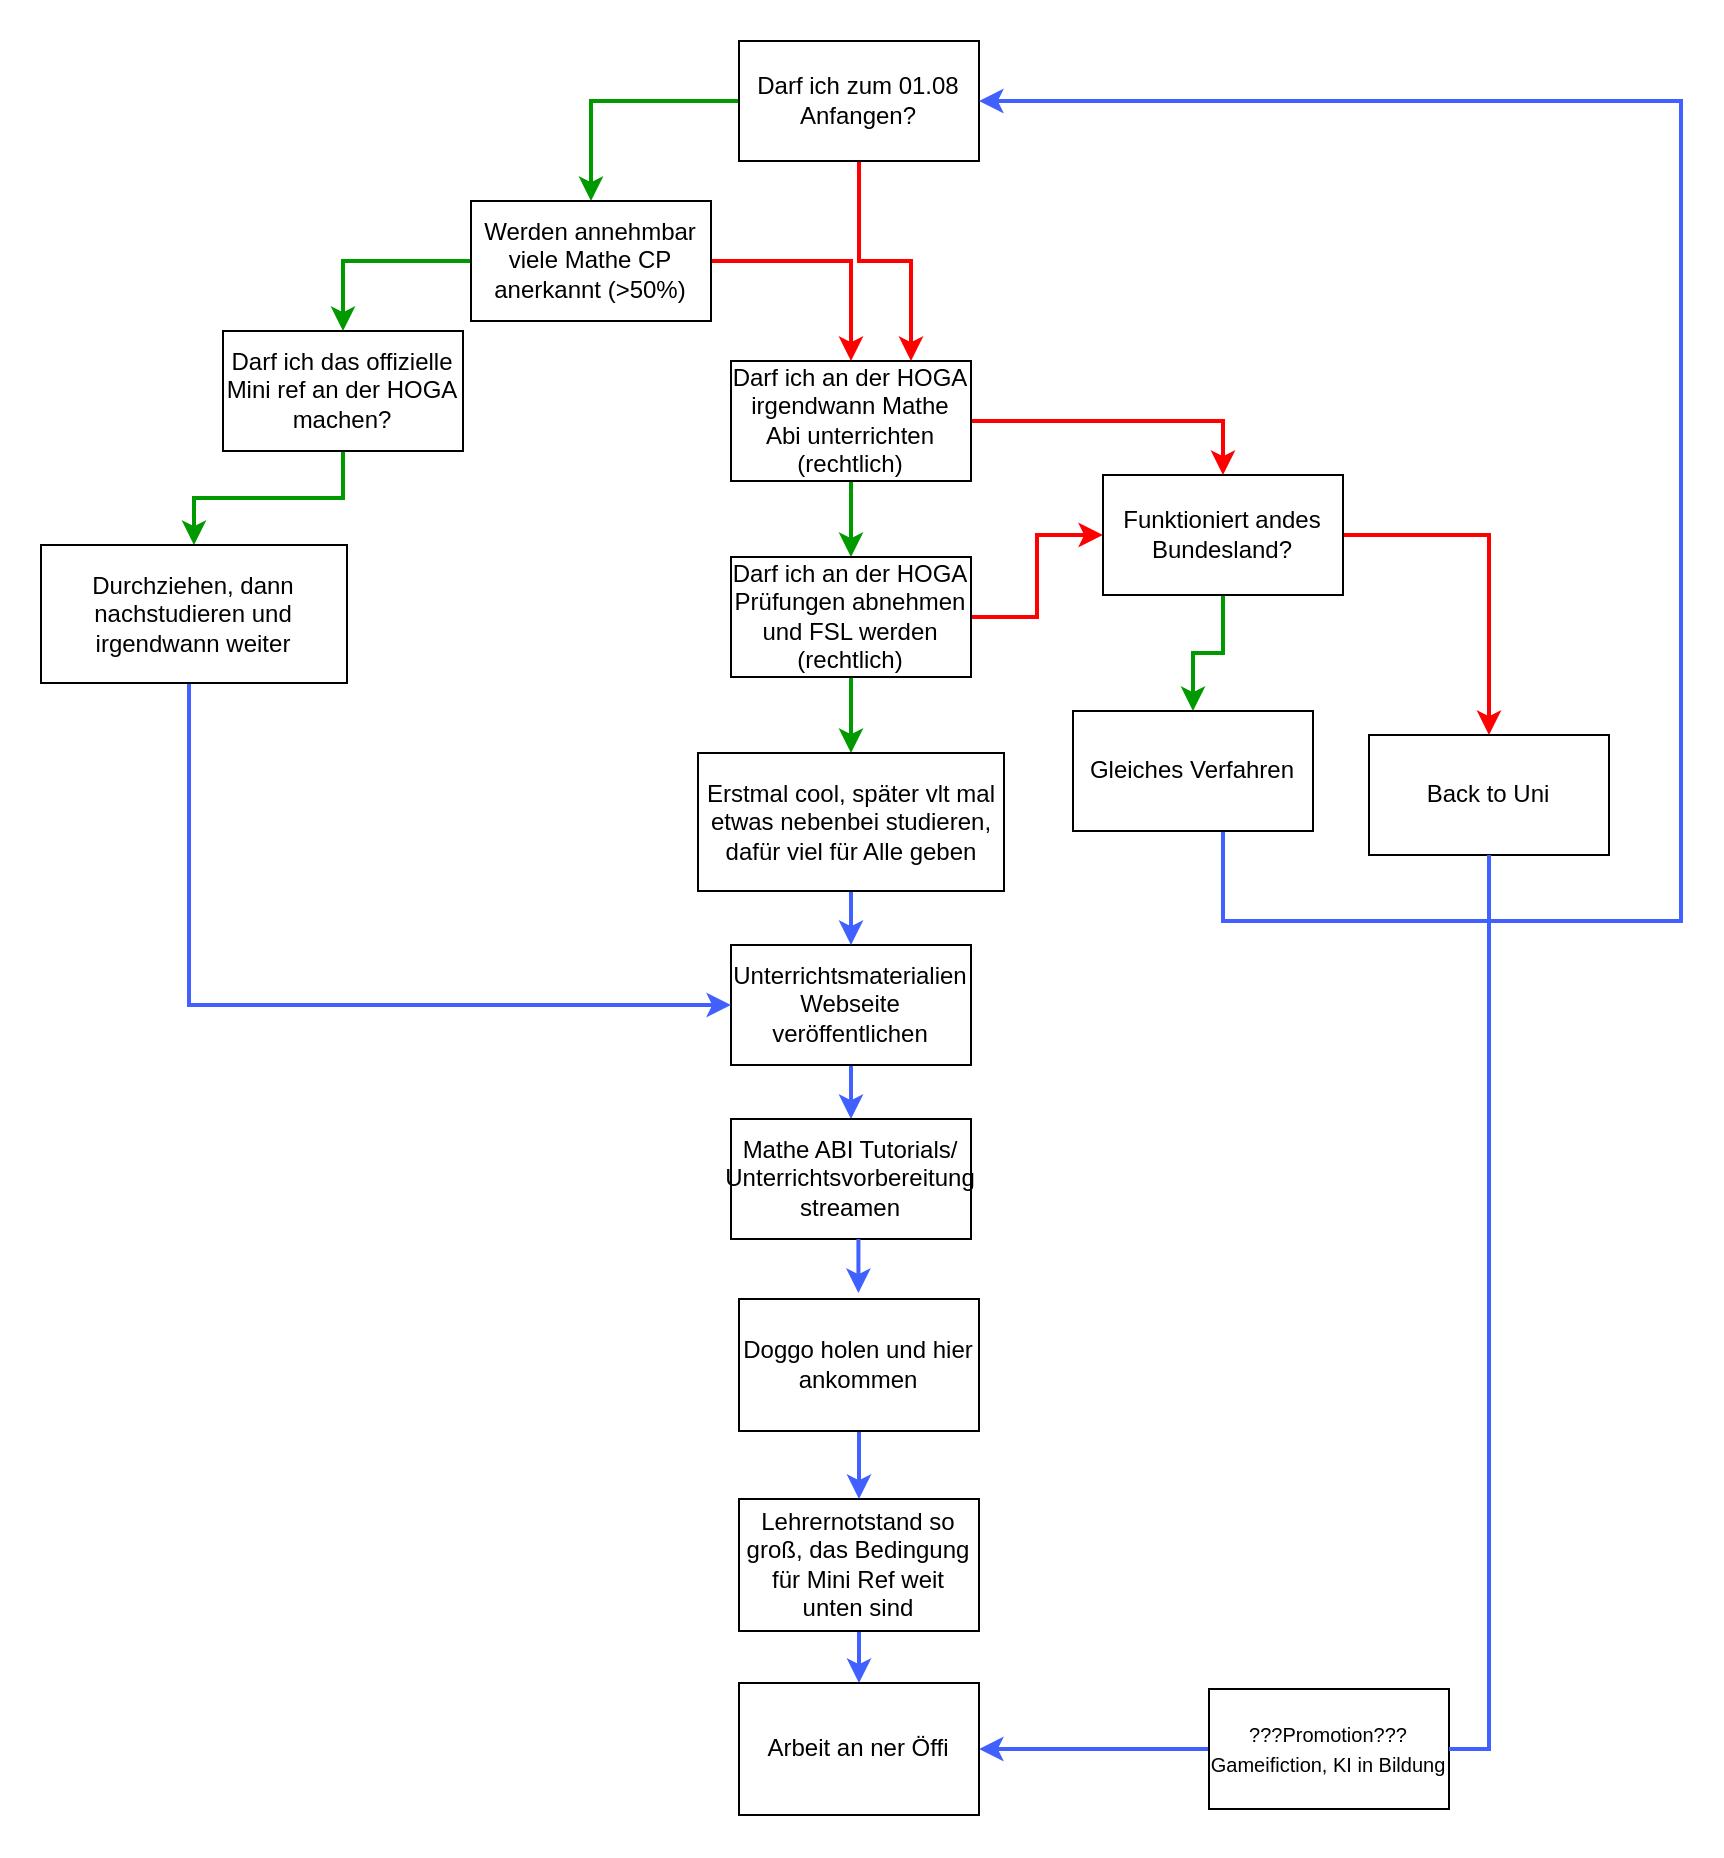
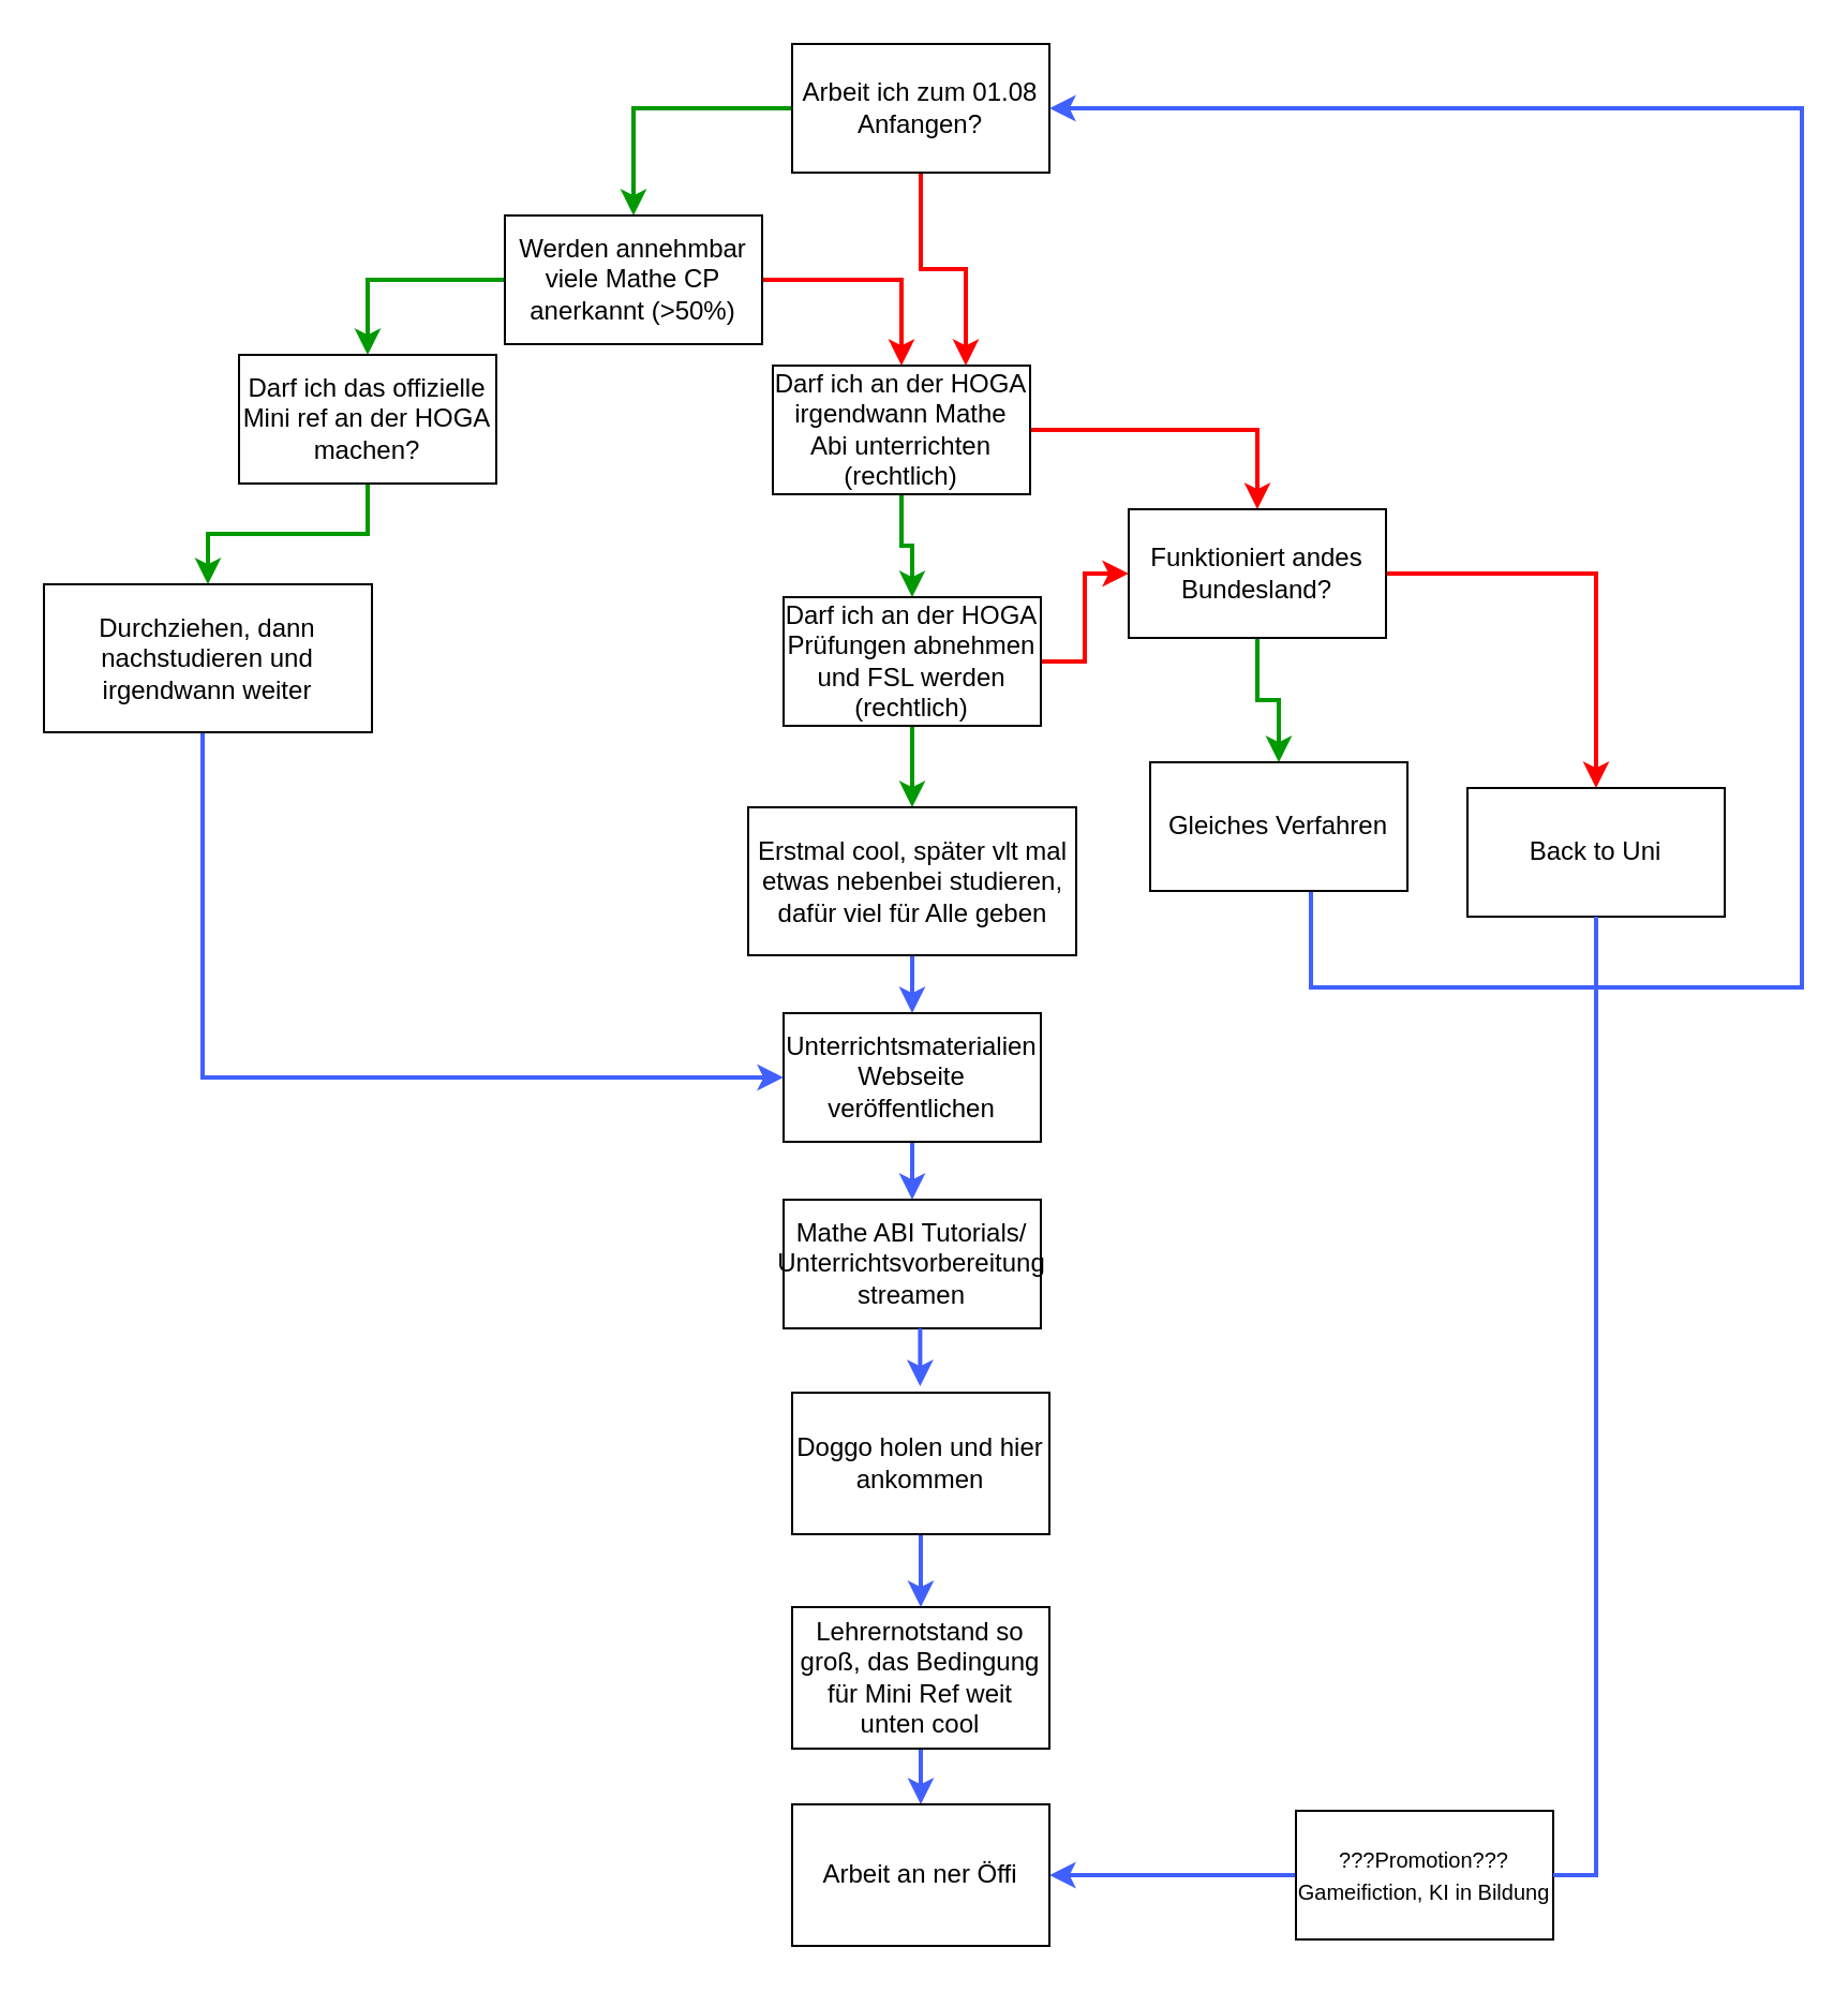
- <mxCell id="4" value="Darf ich zum 01.08 Anfangen?" style="rounded=0;whiteSpace=wrap;html=1;" vertex="1" parent="1"><mxGeometry x="369" y="20" width="120" height="60" as="geometry" /></mxCell>
+ <mxCell id="4" value="Arbeit ich zum 01.08 Anfangen?" style="rounded=0;whiteSpace=wrap;html=1;" vertex="1" parent="1"><mxGeometry x="369" y="20" width="120" height="60" as="geometry" /></mxCell>
- <mxCell id="12" value="Darf ich an der HOGA irgendwann Mathe Abi unterrichten (rechtlich)" style="rounded=0;whiteSpace=wrap;html=1;" vertex="1" parent="1"><mxGeometry x="365" y="180" width="120" height="60" as="geometry" /></mxCell>
+ <mxCell id="12" value="Darf ich an der HOGA irgendwann Mathe Abi unterrichten (rechtlich)" style="rounded=0;whiteSpace=wrap;html=1;" vertex="1" parent="1"><mxGeometry x="360" y="170" width="120" height="60" as="geometry" /></mxCell>
- <mxCell id="21" value="Funktioniert andes Bundesland?" style="rounded=0;whiteSpace=wrap;html=1;" vertex="1" parent="1"><mxGeometry x="551" y="237" width="120" height="60" as="geometry" /></mxCell>
+ <mxCell id="21" value="Funktioniert andes Bundesland?" style="rounded=0;whiteSpace=wrap;html=1;" vertex="1" parent="1"><mxGeometry x="526" y="237" width="120" height="60" as="geometry" /></mxCell>
- <mxCell id="31" value="Lehrernotstand so groß, das Bedingung für Mini Ref weit unten sind" style="rounded=0;whiteSpace=wrap;html=1;" vertex="1" parent="1"><mxGeometry x="369" y="749" width="120" height="66" as="geometry" /></mxCell>
+ <mxCell id="31" value="Lehrernotstand so groß, das Bedingung für Mini Ref weit unten cool" style="rounded=0;whiteSpace=wrap;html=1;" vertex="1" parent="1"><mxGeometry x="369" y="749" width="120" height="66" as="geometry" /></mxCell>
